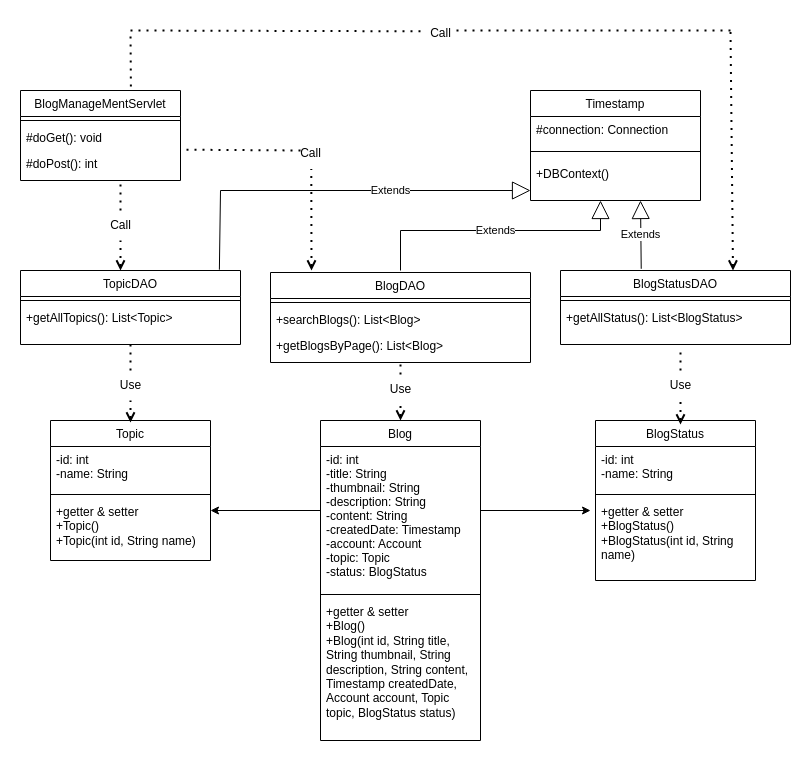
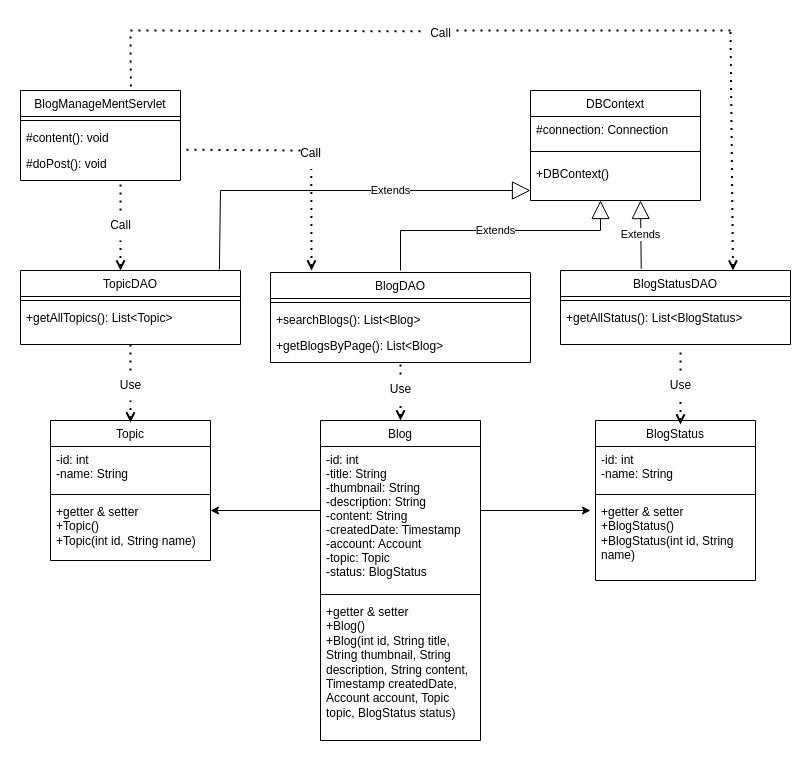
- <mxCell id="14" value="Timestamp" style="swimlane;fontStyle=0;align=center;verticalAlign=top;childLayout=stackLayout;horizontal=1;startSize=26;horizontalStack=0;resizeParent=1;resizeLast=0;collapsible=1;marginBottom=0;rounded=0;shadow=0;strokeWidth=1;" vertex="1" parent="1"><mxGeometry x="530" y="90" width="170" height="110" as="geometry"><mxRectangle x="340" y="380" width="170" height="26" as="alternateBounds" /></mxGeometry></mxCell>
+ <mxCell id="14" value="DBContext" style="swimlane;fontStyle=0;align=center;verticalAlign=top;childLayout=stackLayout;horizontal=1;startSize=26;horizontalStack=0;resizeParent=1;resizeLast=0;collapsible=1;marginBottom=0;rounded=0;shadow=0;strokeWidth=1;" vertex="1" parent="1"><mxGeometry x="530" y="90" width="170" height="110" as="geometry"><mxRectangle x="340" y="380" width="170" height="26" as="alternateBounds" /></mxGeometry></mxCell>
- <mxCell id="12" value="#doGet(): void&#10;" style="text;align=left;verticalAlign=top;spacingLeft=4;spacingRight=4;overflow=hidden;rotatable=0;points=[[0,0.5],[1,0.5]];portConstraint=eastwest;" vertex="1" parent="10"><mxGeometry y="34" width="160" height="26" as="geometry" /></mxCell>
+ <mxCell id="12" value="#content(): void&#10;" style="text;align=left;verticalAlign=top;spacingLeft=4;spacingRight=4;overflow=hidden;rotatable=0;points=[[0,0.5],[1,0.5]];portConstraint=eastwest;" vertex="1" parent="10"><mxGeometry y="34" width="160" height="26" as="geometry" /></mxCell>
- <mxCell id="13" value="#doPost(): int" style="text;align=left;verticalAlign=top;spacingLeft=4;spacingRight=4;overflow=hidden;rotatable=0;points=[[0,0.5],[1,0.5]];portConstraint=eastwest;" vertex="1" parent="10"><mxGeometry y="60" width="160" height="26" as="geometry" /></mxCell>
+ <mxCell id="13" value="#doPost(): void" style="text;align=left;verticalAlign=top;spacingLeft=4;spacingRight=4;overflow=hidden;rotatable=0;points=[[0,0.5],[1,0.5]];portConstraint=eastwest;" vertex="1" parent="10"><mxGeometry y="60" width="160" height="26" as="geometry" /></mxCell>
